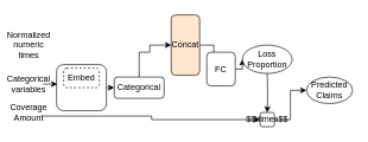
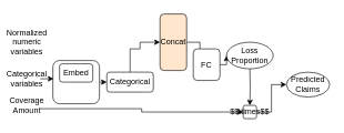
- <mxCell id="4" value="Normalized numeric times" style="text;html=1;strokeColor=none;fillColor=none;align=center;verticalAlign=middle;whiteSpace=wrap;rounded=0;" parent="1" vertex="1"><mxGeometry x="20" y="53" width="40" height="20" as="geometry" /></mxCell>
+ <mxCell id="4" value="Normalized numeric variables" style="text;html=1;strokeColor=none;fillColor=none;align=center;verticalAlign=middle;whiteSpace=wrap;rounded=0;" parent="1" vertex="1"><mxGeometry x="20" y="53" width="40" height="20" as="geometry" /></mxCell>
- <mxCell id="7" value="Embed" style="rounded=1;whiteSpace=wrap;html=1;dashed=1;" parent="1" vertex="1"><mxGeometry x="89" y="95.5" width="50" height="27.5" as="geometry" /></mxCell>
+ <mxCell id="7" value="Embed" style="rounded=1;whiteSpace=wrap;html=1;" parent="1" vertex="1"><mxGeometry x="89" y="95.5" width="50" height="27.5" as="geometry" /></mxCell>
